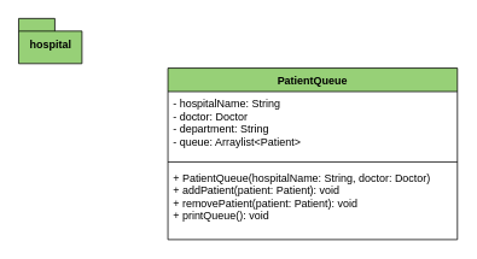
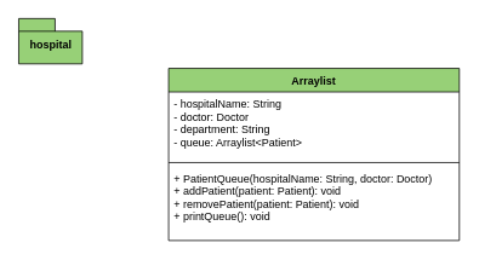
- <mxCell id="2" value="PatientQueue" style="swimlane;fontStyle=1;align=center;verticalAlign=top;childLayout=stackLayout;horizontal=1;startSize=26;horizontalStack=0;resizeParent=1;resizeParentMax=0;resizeLast=0;collapsible=1;marginBottom=0;strokeColor=#000000;fillColor=#97D077;" vertex="1" parent="1"><mxGeometry x="185" y="75" width="320" height="190" as="geometry" /></mxCell>
+ <mxCell id="2" value="Arraylist" style="swimlane;fontStyle=1;align=center;verticalAlign=top;childLayout=stackLayout;horizontal=1;startSize=26;horizontalStack=0;resizeParent=1;resizeParentMax=0;resizeLast=0;collapsible=1;marginBottom=0;strokeColor=#000000;fillColor=#97D077;" vertex="1" parent="1"><mxGeometry x="185" y="75" width="320" height="190" as="geometry" /></mxCell>
